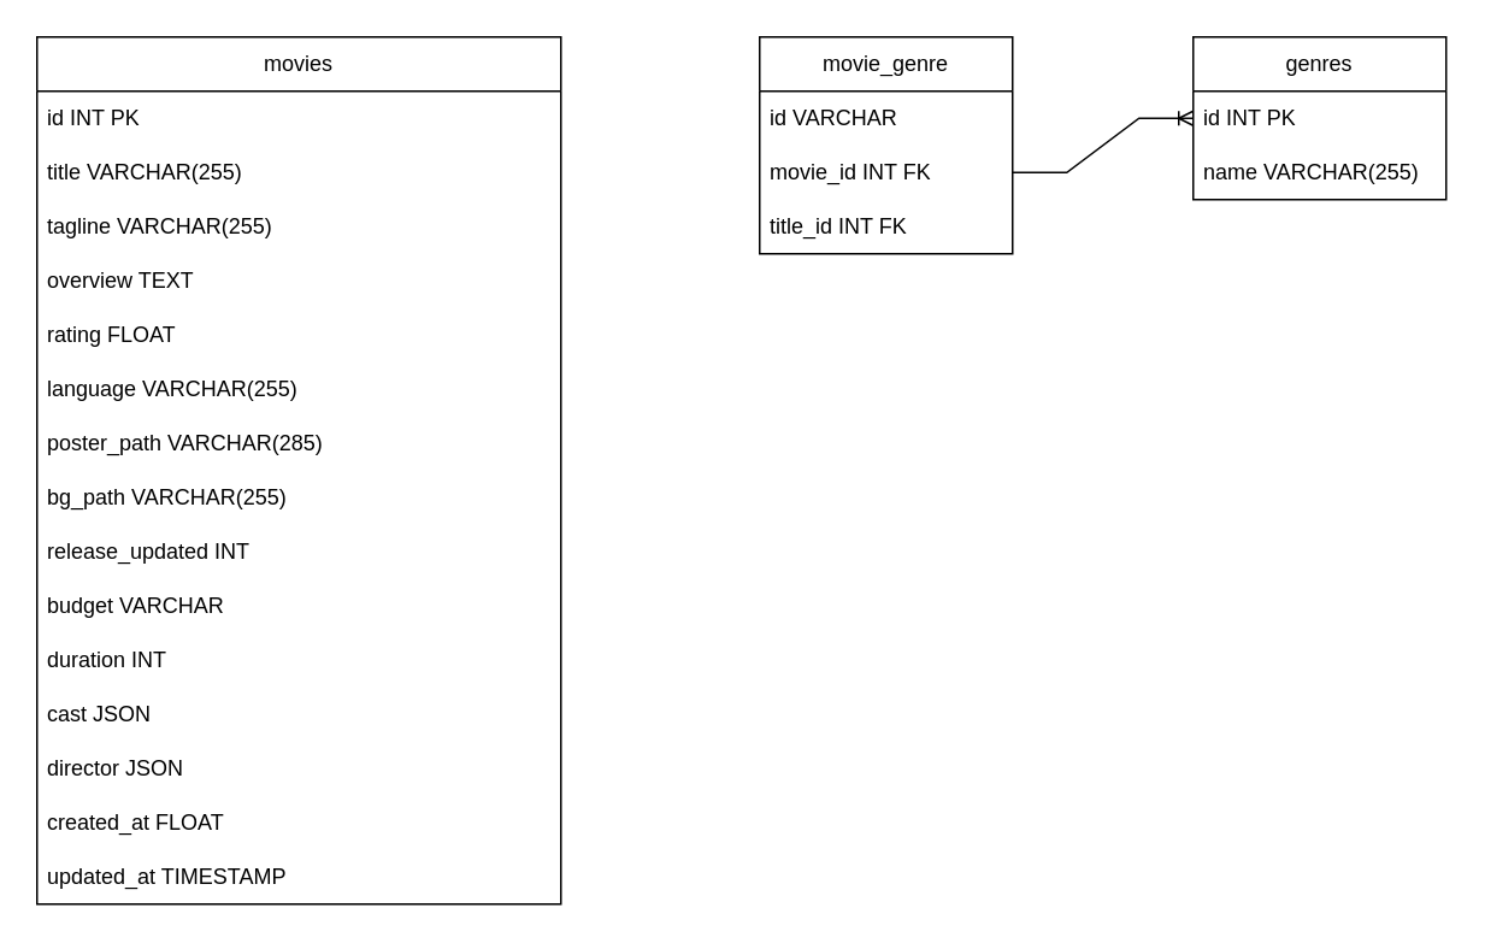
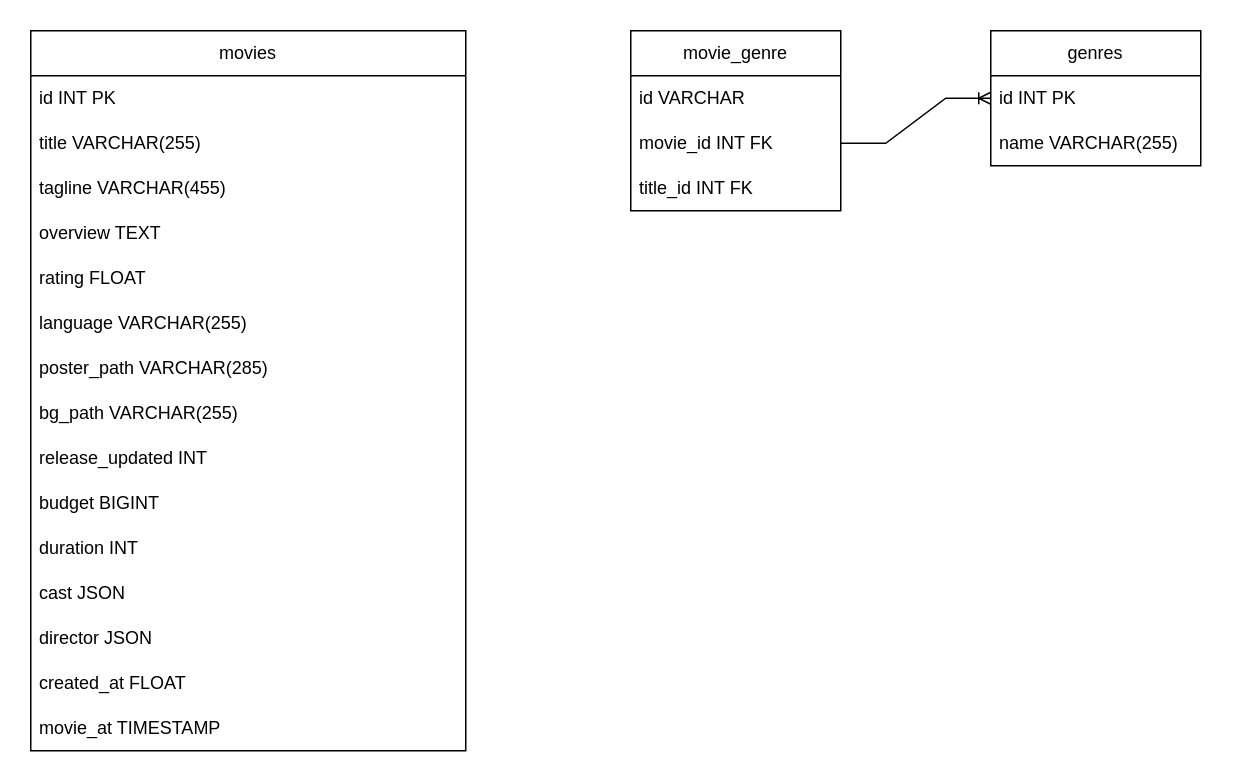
- <mxCell id="5" value="tagline VARCHAR(255)" style="text;strokeColor=none;fillColor=none;align=left;verticalAlign=middle;spacingLeft=4;spacingRight=4;overflow=hidden;points=[[0,0.5],[1,0.5]];portConstraint=eastwest;rotatable=0;whiteSpace=wrap;html=1;" vertex="1" parent="2"><mxGeometry y="90" width="290" height="30" as="geometry" /></mxCell>
+ <mxCell id="5" value="tagline VARCHAR(455)" style="text;strokeColor=none;fillColor=none;align=left;verticalAlign=middle;spacingLeft=4;spacingRight=4;overflow=hidden;points=[[0,0.5],[1,0.5]];portConstraint=eastwest;rotatable=0;whiteSpace=wrap;html=1;" vertex="1" parent="2"><mxGeometry y="90" width="290" height="30" as="geometry" /></mxCell>
- <mxCell id="12" value="budget VARCHAR" style="text;strokeColor=none;fillColor=none;align=left;verticalAlign=middle;spacingLeft=4;spacingRight=4;overflow=hidden;points=[[0,0.5],[1,0.5]];portConstraint=eastwest;rotatable=0;whiteSpace=wrap;html=1;" parent="2" vertex="1"><mxGeometry y="300" width="290" height="30" as="geometry" /></mxCell>
+ <mxCell id="12" value="budget BIGINT" style="text;strokeColor=none;fillColor=none;align=left;verticalAlign=middle;spacingLeft=4;spacingRight=4;overflow=hidden;points=[[0,0.5],[1,0.5]];portConstraint=eastwest;rotatable=0;whiteSpace=wrap;html=1;" parent="2" vertex="1"><mxGeometry y="300" width="290" height="30" as="geometry" /></mxCell>
- <mxCell id="17" value="updated_at TIMESTAMP" style="text;strokeColor=none;fillColor=none;align=left;verticalAlign=middle;spacingLeft=4;spacingRight=4;overflow=hidden;points=[[0,0.5],[1,0.5]];portConstraint=eastwest;rotatable=0;whiteSpace=wrap;html=1;" parent="2" vertex="1"><mxGeometry y="450" width="290" height="30" as="geometry" /></mxCell>
+ <mxCell id="17" value="movie_at TIMESTAMP" style="text;strokeColor=none;fillColor=none;align=left;verticalAlign=middle;spacingLeft=4;spacingRight=4;overflow=hidden;points=[[0,0.5],[1,0.5]];portConstraint=eastwest;rotatable=0;whiteSpace=wrap;html=1;" parent="2" vertex="1"><mxGeometry y="450" width="290" height="30" as="geometry" /></mxCell>
